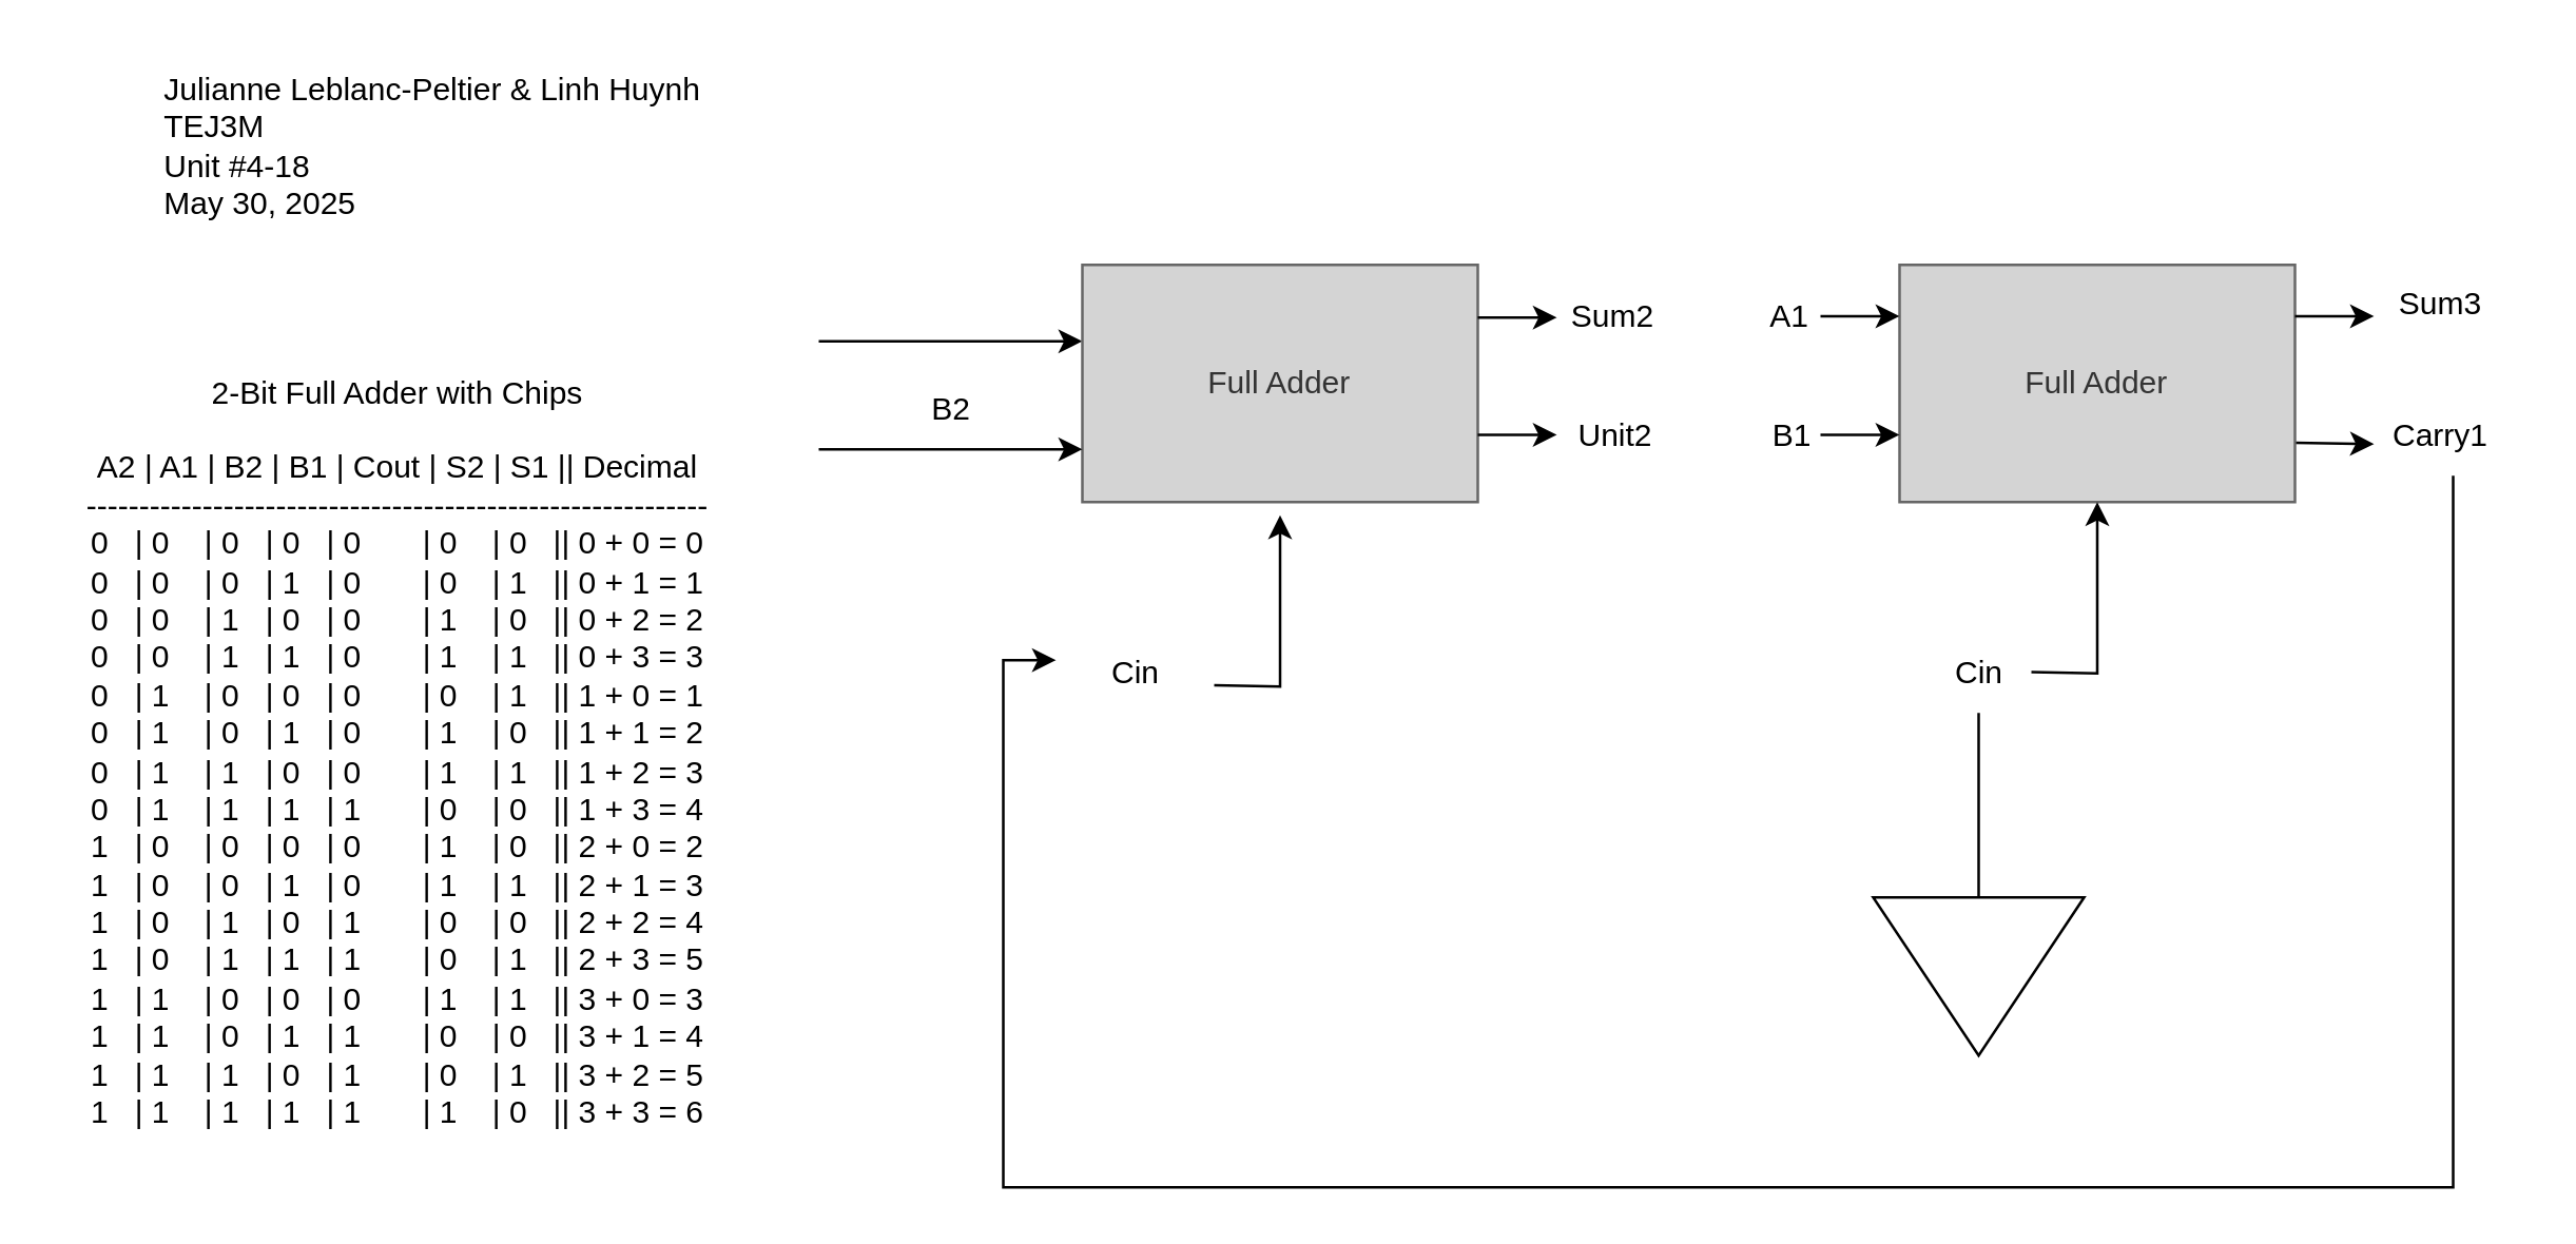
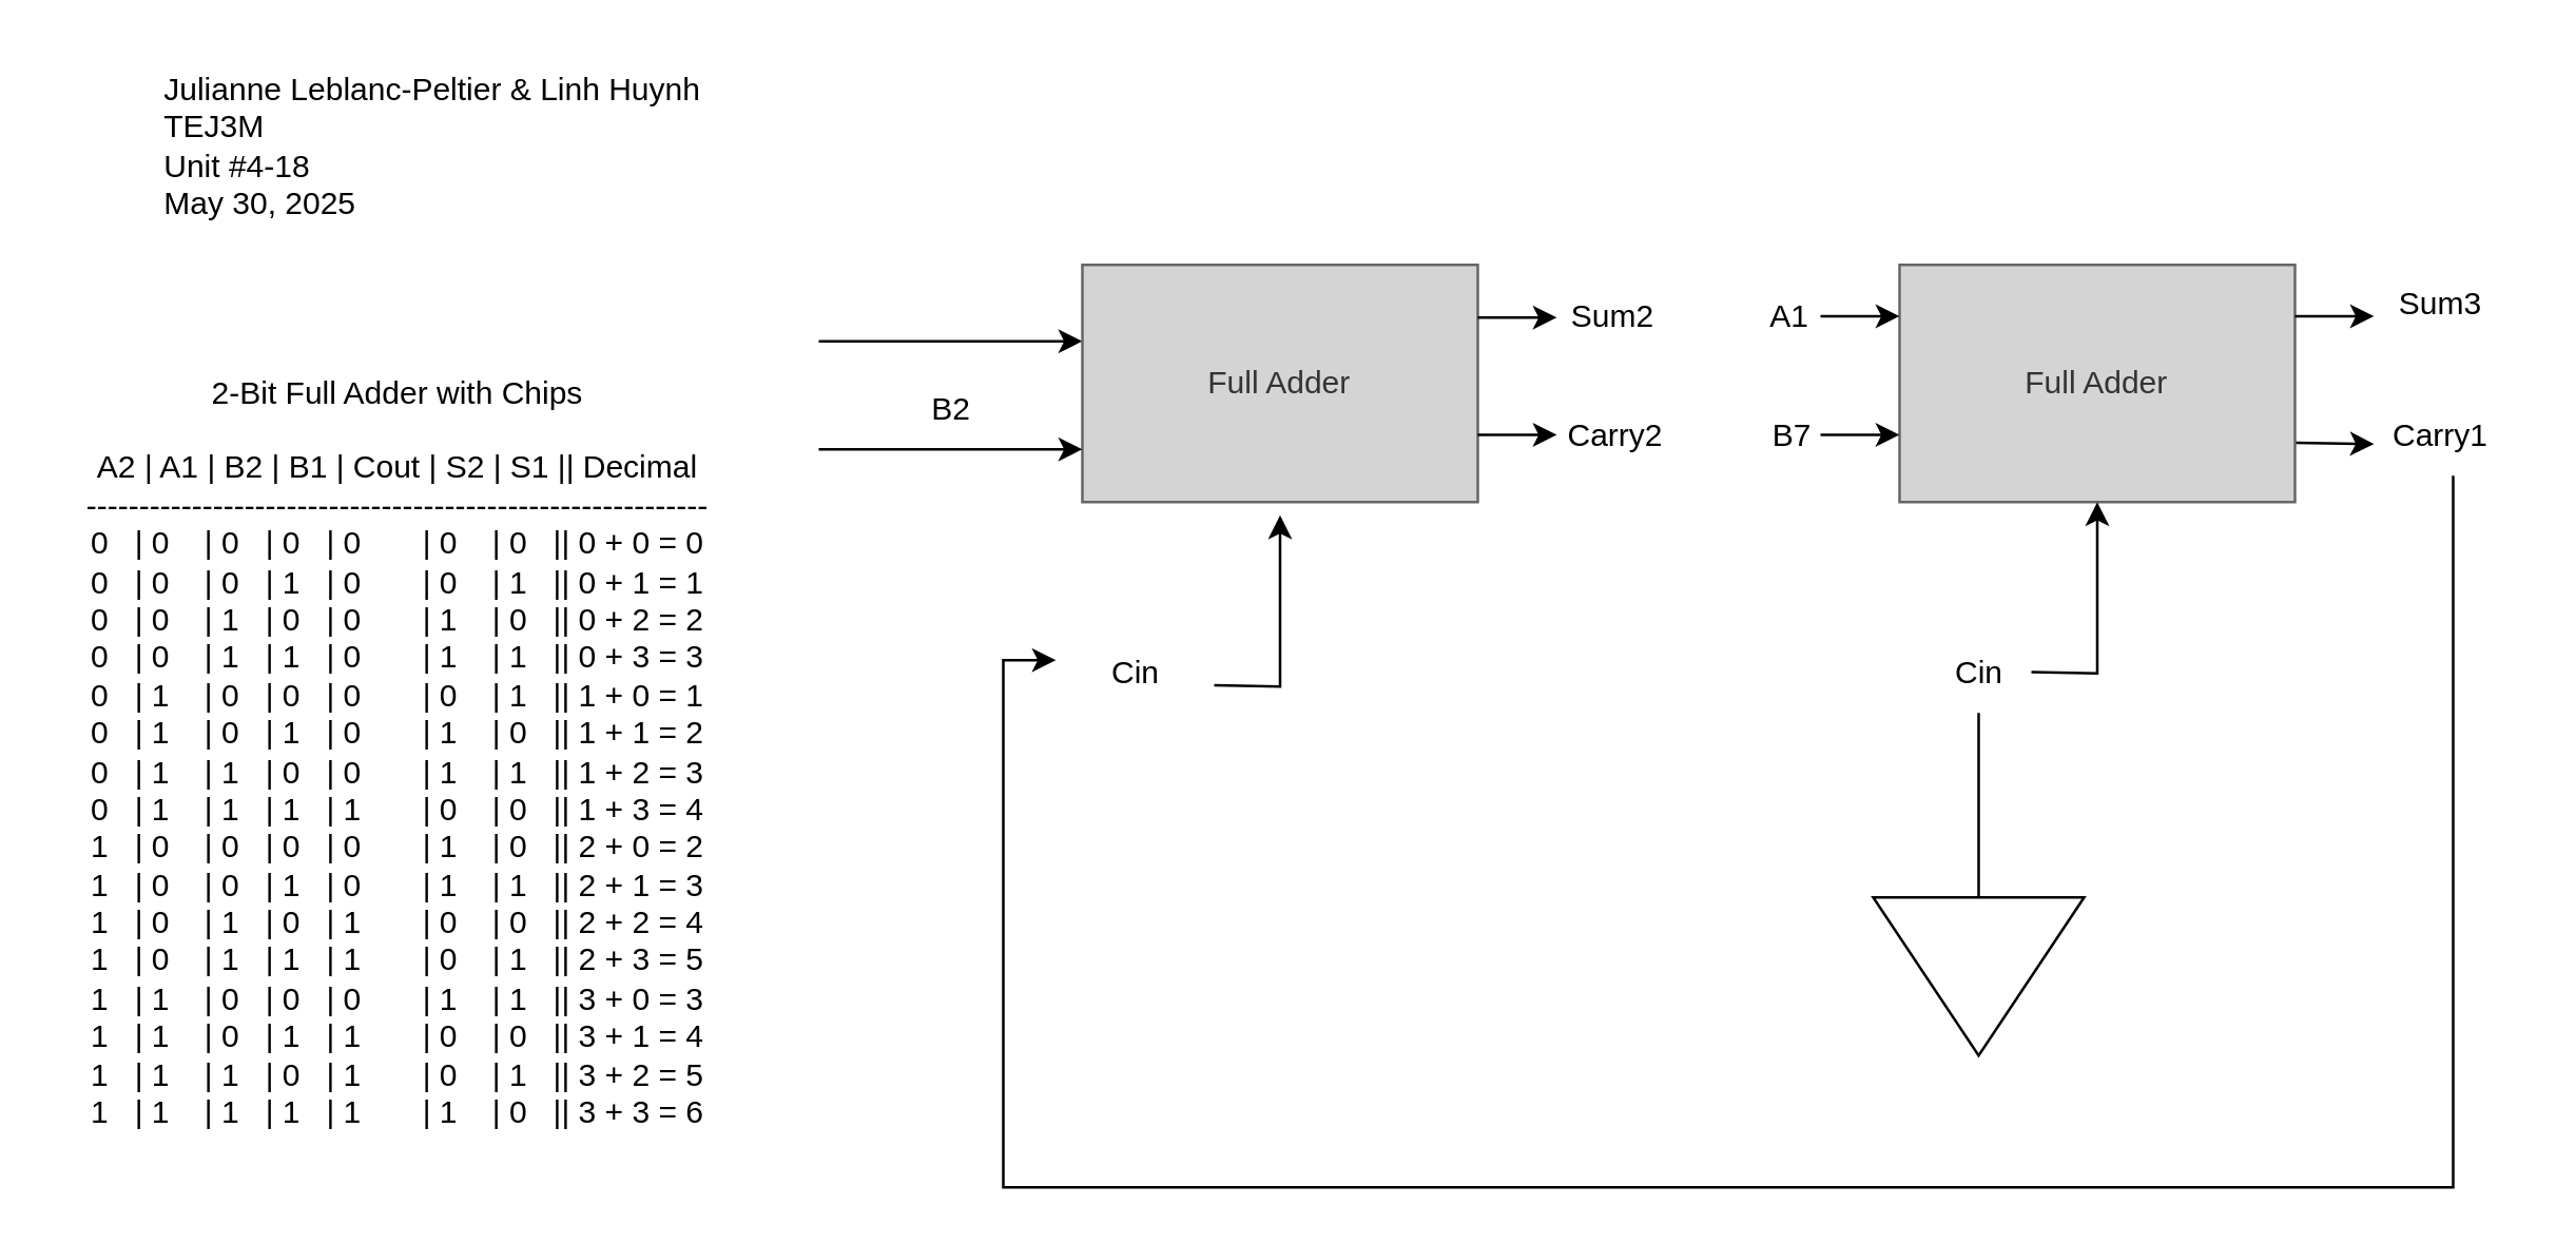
- <mxCell id="8" value="Unit2" style="text;html=1;align=center;verticalAlign=middle;resizable=0;points=[];autosize=1;strokeColor=none;fillColor=none;" vertex="1" parent="1"><mxGeometry x="582" y="150" width="60" height="30" as="geometry" /></mxCell>
+ <mxCell id="8" value="Carry2" style="text;html=1;align=center;verticalAlign=middle;resizable=0;points=[];autosize=1;strokeColor=none;fillColor=none;" vertex="1" parent="1"><mxGeometry x="582" y="150" width="60" height="30" as="geometry" /></mxCell>
- <mxCell id="10" value="B1" style="text;html=1;align=center;verticalAlign=middle;resizable=0;points=[];autosize=1;strokeColor=none;fillColor=none;" vertex="1" parent="1"><mxGeometry x="659" y="150" width="40" height="30" as="geometry" /></mxCell>
+ <mxCell id="10" value="B7" style="text;html=1;align=center;verticalAlign=middle;resizable=0;points=[];autosize=1;strokeColor=none;fillColor=none;" vertex="1" parent="1"><mxGeometry x="659" y="150" width="40" height="30" as="geometry" /></mxCell>
